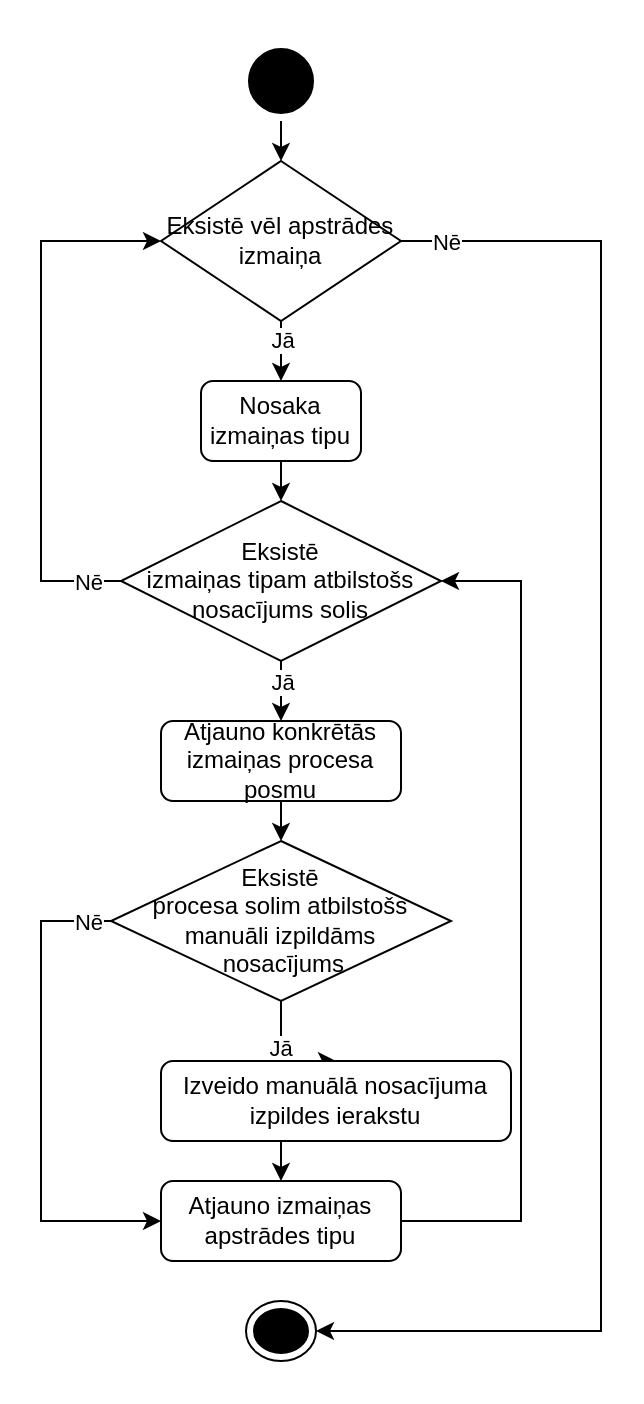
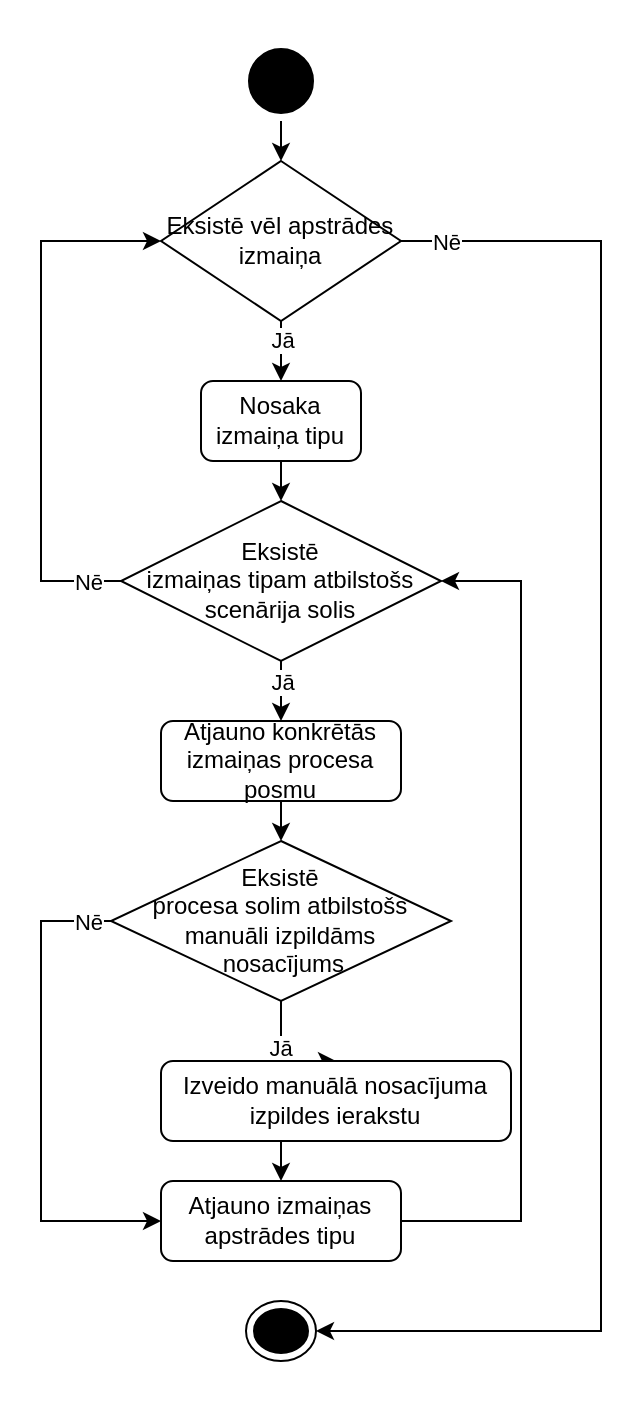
- <mxCell id="8" value="Nosaka izmaiņas tipu" style="rounded=1;whiteSpace=wrap;html=1;" vertex="1" parent="1"><mxGeometry x="100" y="190" width="80" height="40" as="geometry" /></mxCell>
+ <mxCell id="8" value="Nosaka izmaiņa tipu" style="rounded=1;whiteSpace=wrap;html=1;" vertex="1" parent="1"><mxGeometry x="100" y="190" width="80" height="40" as="geometry" /></mxCell>
- <mxCell id="13" value="Eksistē &lt;br&gt;izmaiņas tipam atbilstošs nosacījums solis" style="rhombus;whiteSpace=wrap;html=1;" vertex="1" parent="1"><mxGeometry x="60" y="250" width="160" height="80" as="geometry" /></mxCell>
+ <mxCell id="13" value="Eksistē &lt;br&gt;izmaiņas tipam atbilstošs scenārija solis" style="rhombus;whiteSpace=wrap;html=1;" vertex="1" parent="1"><mxGeometry x="60" y="250" width="160" height="80" as="geometry" /></mxCell>
